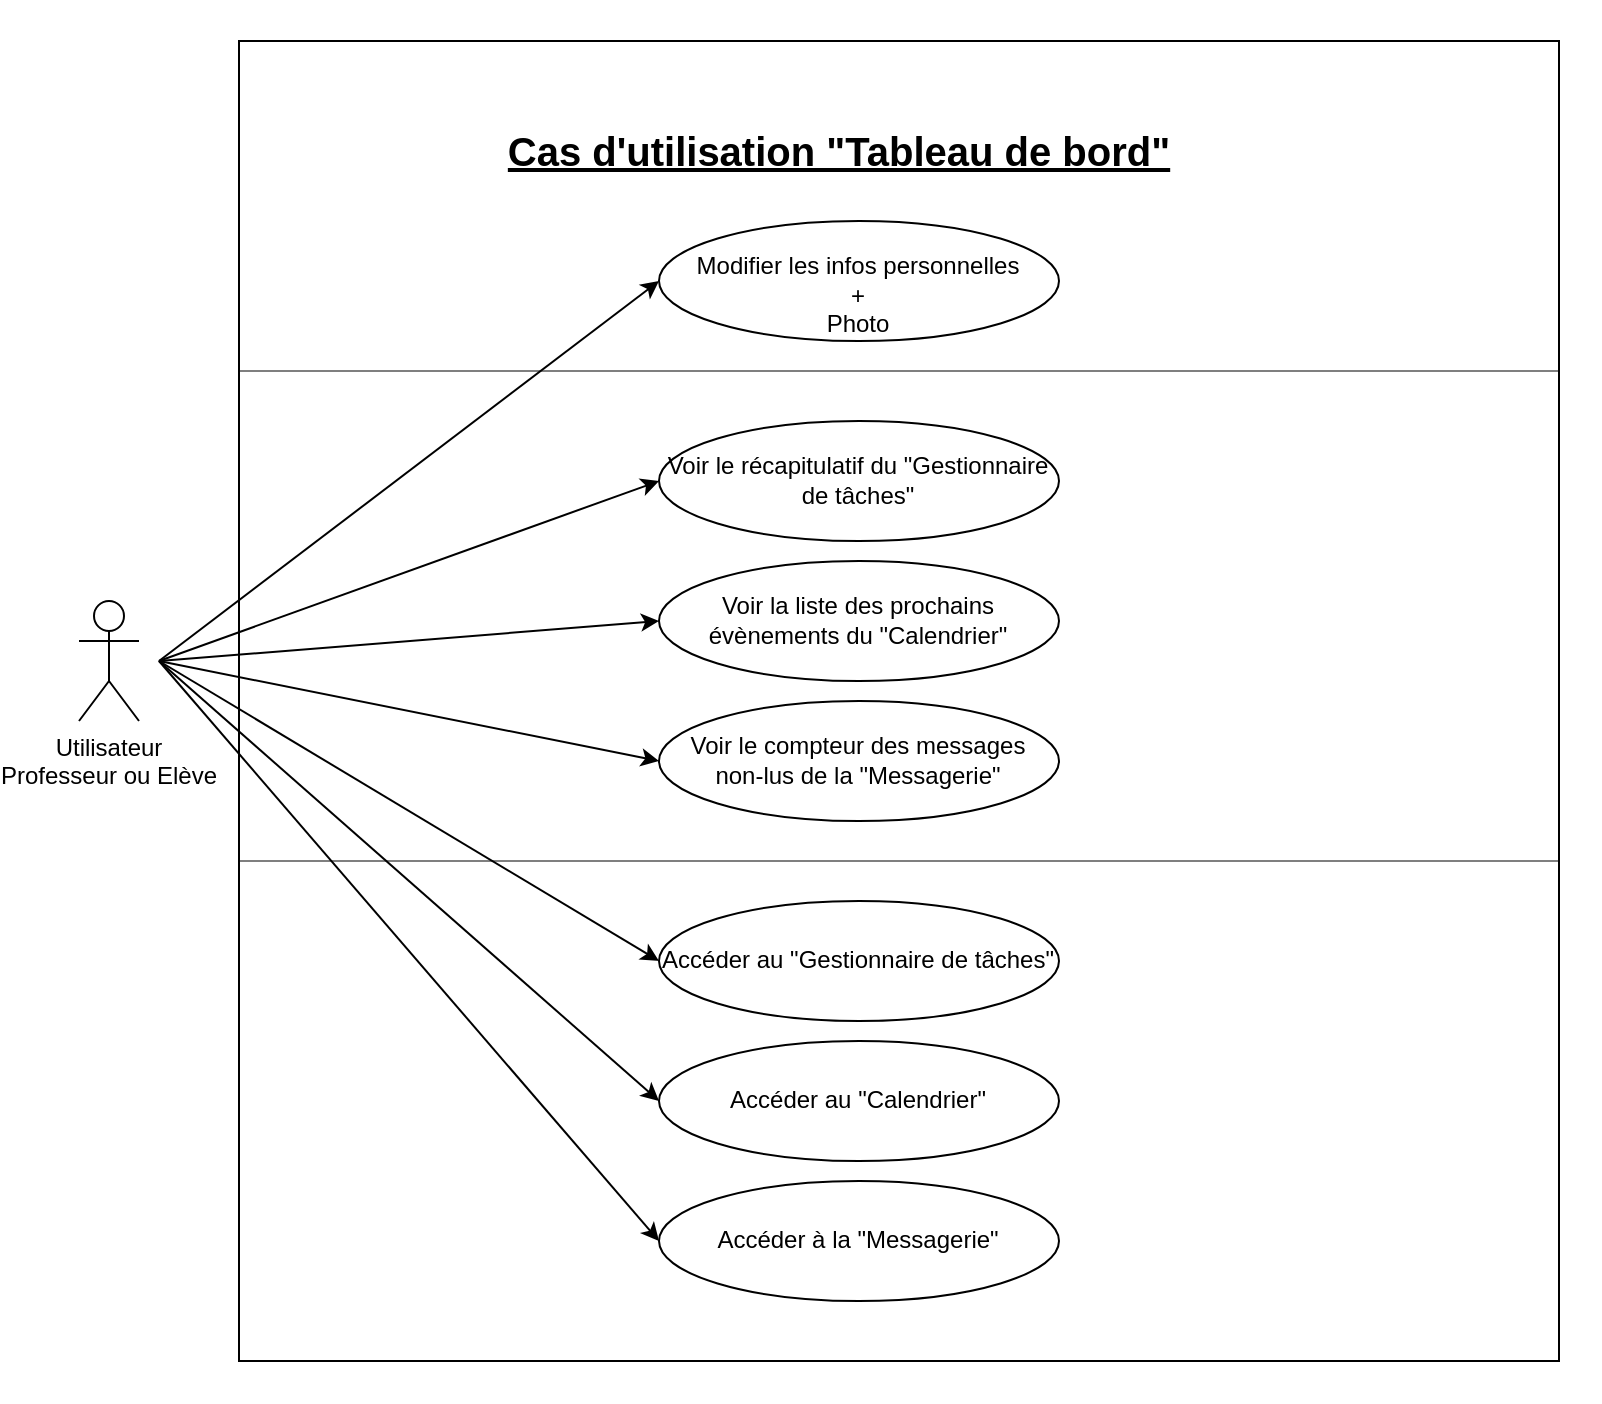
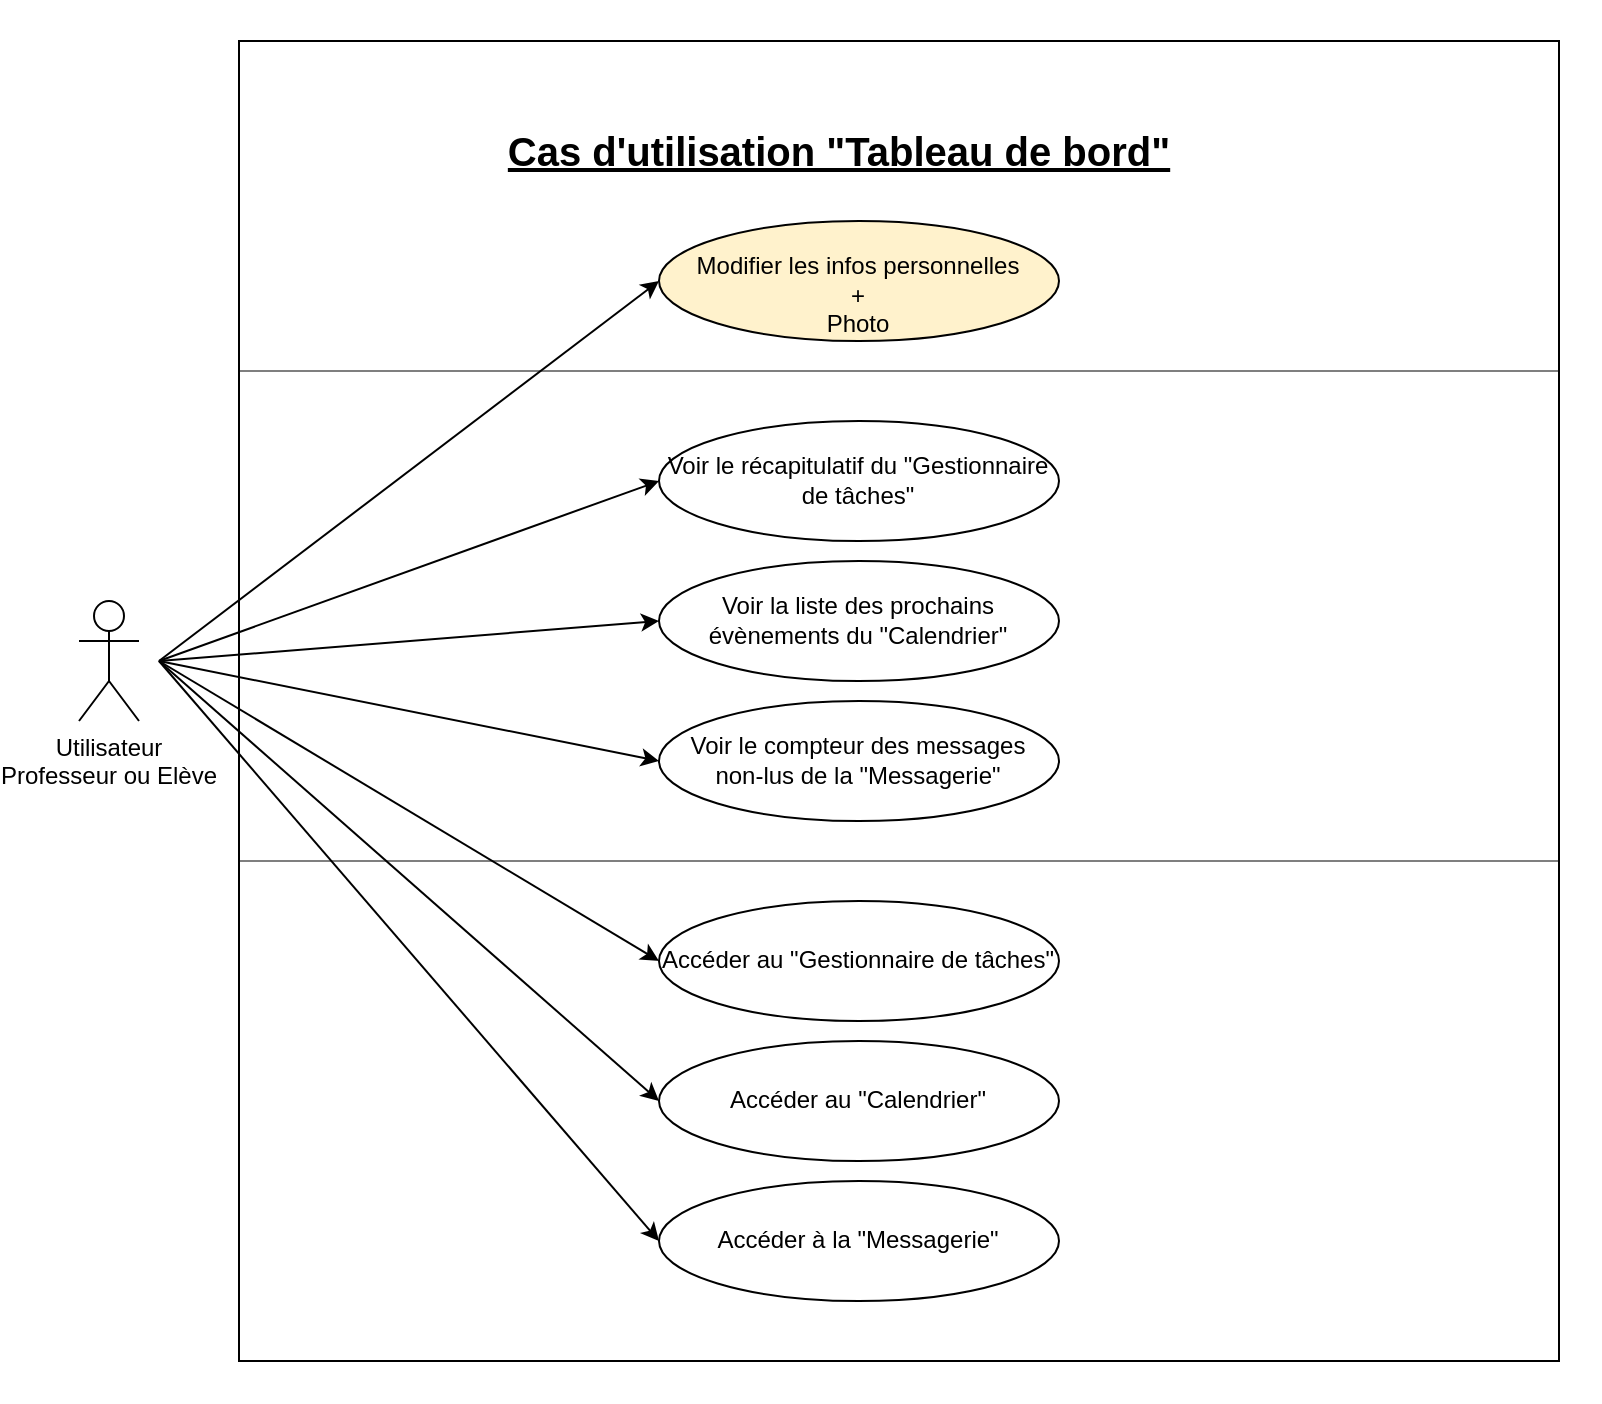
- <mxCell id="4" value="&lt;br&gt;Modifier les infos personnelles&lt;br&gt;+&lt;br&gt;Photo" style="ellipse;whiteSpace=wrap;html=1;" parent="1" vertex="1"><mxGeometry x="310" y="110" width="200" height="60" as="geometry" /></mxCell>
+ <mxCell id="4" value="&lt;br&gt;Modifier les infos personnelles&lt;br&gt;+&lt;br&gt;Photo" style="ellipse;whiteSpace=wrap;html=1;fillColor=#fff2cc;" parent="1" vertex="1"><mxGeometry x="310" y="110" width="200" height="60" as="geometry" /></mxCell>
